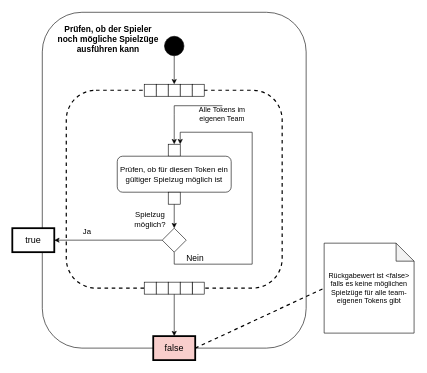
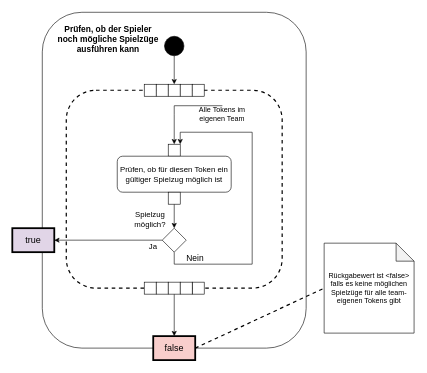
- <mxCell id="30" value="&lt;font style=&quot;font-size: 13px;&quot;&gt;Ja&lt;/font&gt;" style="text;html=1;strokeColor=none;fillColor=none;align=center;verticalAlign=middle;whiteSpace=wrap;rounded=0;" vertex="1" parent="1"><mxGeometry x="130" y="375" width="30" height="20" as="geometry" /></mxCell>
+ <mxCell id="30" value="&lt;font style=&quot;font-size: 13px;&quot;&gt;Ja&lt;/font&gt;" style="text;html=1;strokeColor=none;fillColor=none;align=center;verticalAlign=middle;whiteSpace=wrap;rounded=0;" vertex="1" parent="1"><mxGeometry x="240" y="400" width="30" height="20" as="geometry" /></mxCell>
- <mxCell id="22" value="&lt;font style=&quot;font-size: 15px;&quot;&gt;true&lt;/font&gt;" style="rounded=0;whiteSpace=wrap;html=1;fontSize=12;strokeWidth=3;" vertex="1" parent="1"><mxGeometry x="20" y="380" width="70" height="40" as="geometry" /></mxCell>
+ <mxCell id="22" value="&lt;font style=&quot;font-size: 15px;&quot;&gt;true&lt;/font&gt;" style="rounded=0;whiteSpace=wrap;html=1;fontSize=12;strokeWidth=3;fillColor=#e1d5e7;" vertex="1" parent="1"><mxGeometry x="20" y="380" width="70" height="40" as="geometry" /></mxCell>
